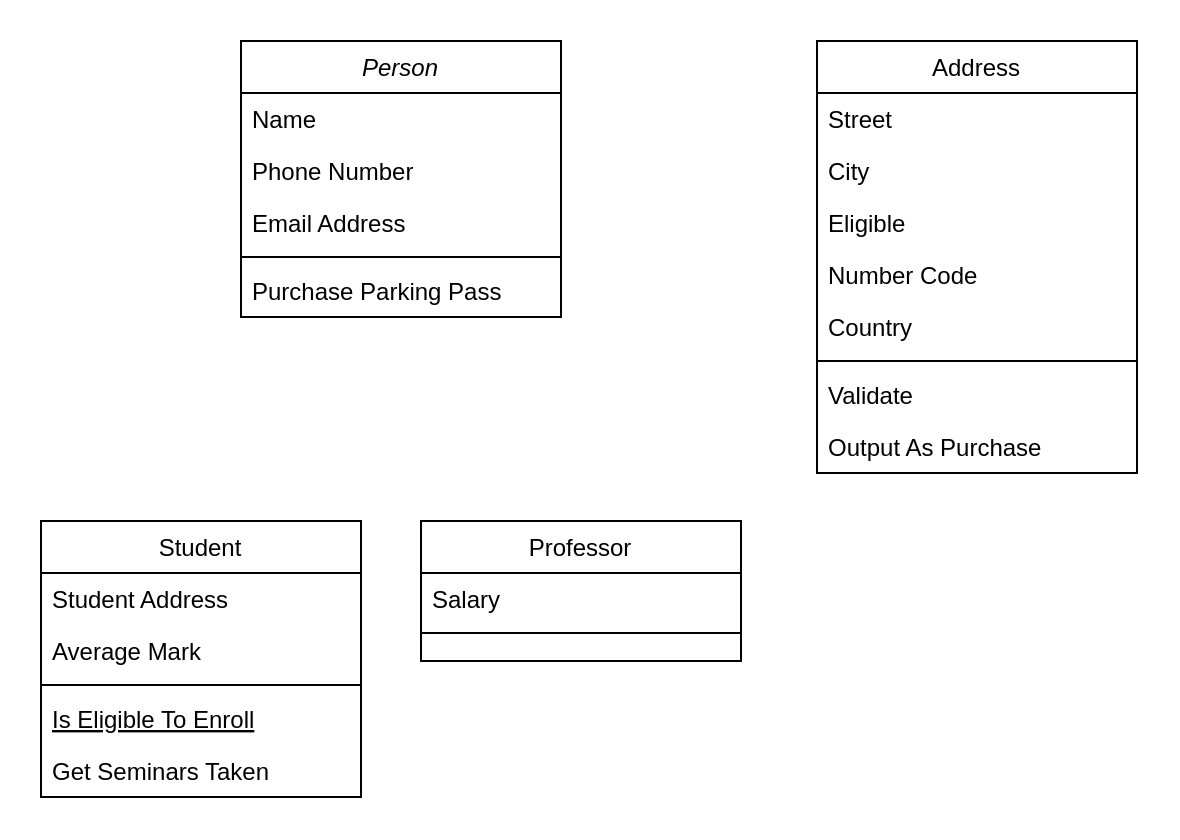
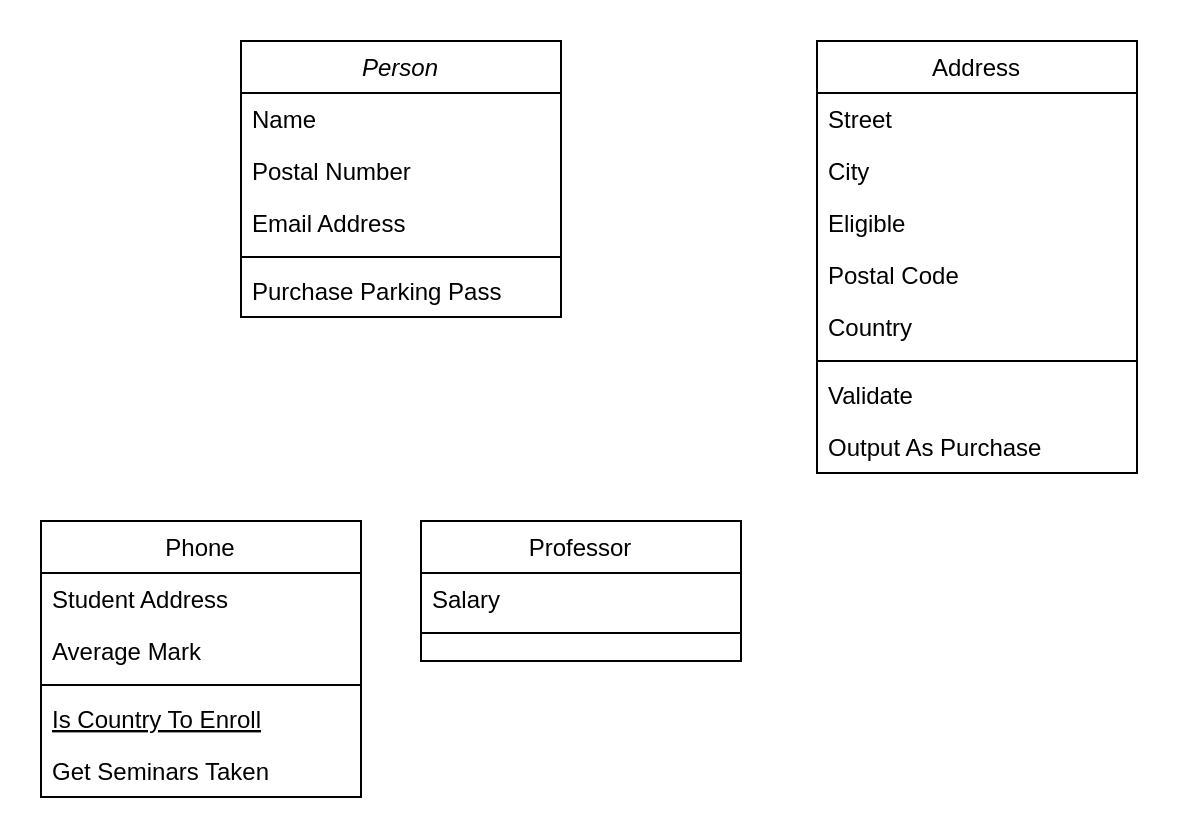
- <mxCell id="4" value="Phone Number" style="text;align=left;verticalAlign=top;spacingLeft=4;spacingRight=4;overflow=hidden;rotatable=0;points=[[0,0.5],[1,0.5]];portConstraint=eastwest;rounded=0;shadow=0;html=0;" parent="2" vertex="1"><mxGeometry y="52" width="160" height="26" as="geometry" /></mxCell>
+ <mxCell id="4" value="Postal Number" style="text;align=left;verticalAlign=top;spacingLeft=4;spacingRight=4;overflow=hidden;rotatable=0;points=[[0,0.5],[1,0.5]];portConstraint=eastwest;rounded=0;shadow=0;html=0;" parent="2" vertex="1"><mxGeometry y="52" width="160" height="26" as="geometry" /></mxCell>
- <mxCell id="21" value="Number Code" style="text;align=left;verticalAlign=top;spacingLeft=4;spacingRight=4;overflow=hidden;rotatable=0;points=[[0,0.5],[1,0.5]];portConstraint=eastwest;rounded=0;shadow=0;html=0;" parent="17" vertex="1"><mxGeometry y="104" width="160" height="26" as="geometry" /></mxCell>
+ <mxCell id="21" value="Postal Code" style="text;align=left;verticalAlign=top;spacingLeft=4;spacingRight=4;overflow=hidden;rotatable=0;points=[[0,0.5],[1,0.5]];portConstraint=eastwest;rounded=0;shadow=0;html=0;" parent="17" vertex="1"><mxGeometry y="104" width="160" height="26" as="geometry" /></mxCell>
- <mxCell id="8" value="Student" style="swimlane;fontStyle=0;align=center;verticalAlign=top;childLayout=stackLayout;horizontal=1;startSize=26;horizontalStack=0;resizeParent=1;resizeLast=0;collapsible=1;marginBottom=0;rounded=0;shadow=0;strokeWidth=1;" parent="1" vertex="1"><mxGeometry x="20" y="260" width="160" height="138" as="geometry"><mxRectangle x="130" y="380" width="160" height="26" as="alternateBounds" /></mxGeometry></mxCell>
+ <mxCell id="8" value="Phone" style="swimlane;fontStyle=0;align=center;verticalAlign=top;childLayout=stackLayout;horizontal=1;startSize=26;horizontalStack=0;resizeParent=1;resizeLast=0;collapsible=1;marginBottom=0;rounded=0;shadow=0;strokeWidth=1;" parent="1" vertex="1"><mxGeometry x="20" y="260" width="160" height="138" as="geometry"><mxRectangle x="130" y="380" width="160" height="26" as="alternateBounds" /></mxGeometry></mxCell>
- <mxCell id="12" value="Is Eligible To Enroll" style="text;align=left;verticalAlign=top;spacingLeft=4;spacingRight=4;overflow=hidden;rotatable=0;points=[[0,0.5],[1,0.5]];portConstraint=eastwest;fontStyle=4" parent="8" vertex="1"><mxGeometry y="86" width="160" height="26" as="geometry" /></mxCell>
+ <mxCell id="12" value="Is Country To Enroll" style="text;align=left;verticalAlign=top;spacingLeft=4;spacingRight=4;overflow=hidden;rotatable=0;points=[[0,0.5],[1,0.5]];portConstraint=eastwest;fontStyle=4" parent="8" vertex="1"><mxGeometry y="86" width="160" height="26" as="geometry" /></mxCell>
